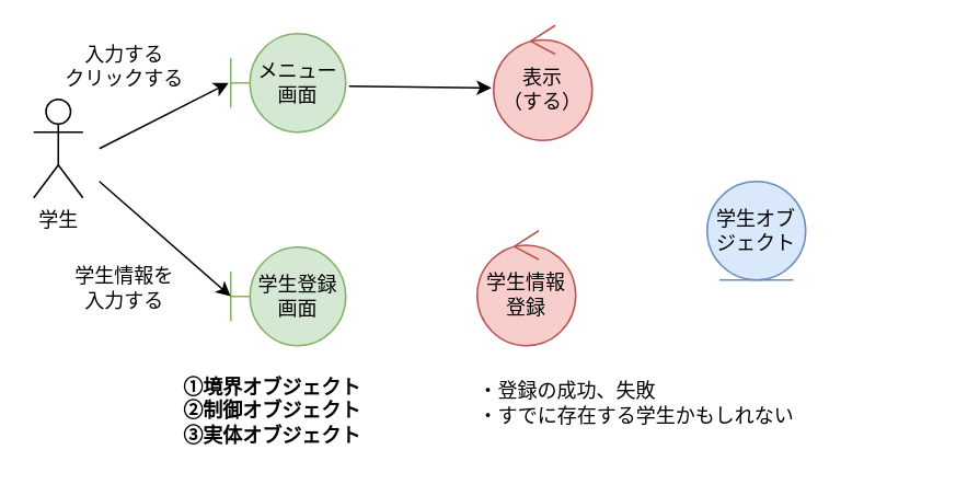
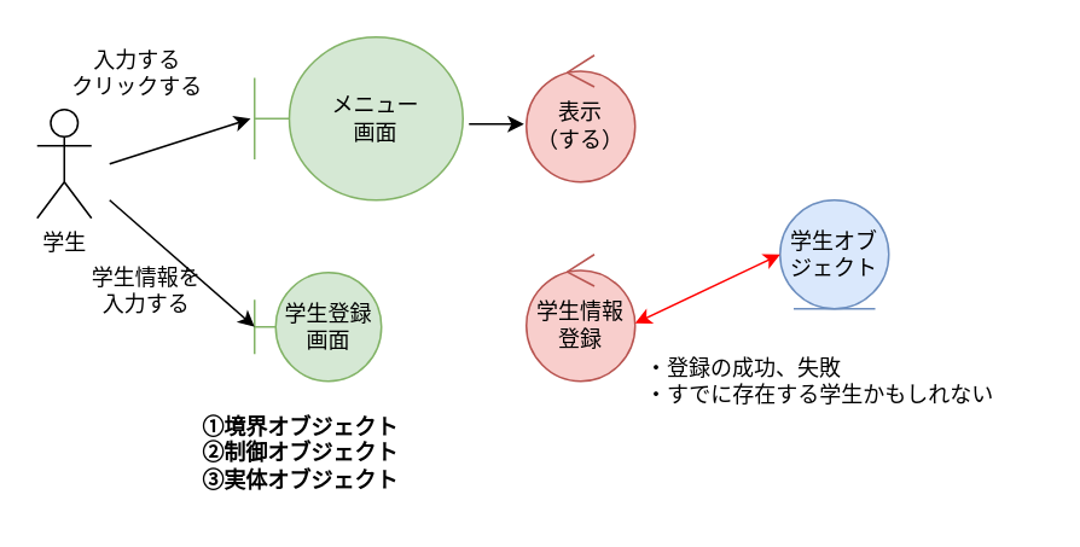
- <mxCell id="3" value="メニュー&lt;div&gt;画面&lt;/div&gt;" style="shape=umlBoundary;whiteSpace=wrap;html=1;fillColor=#d5e8d4;strokeColor=#82b366;" vertex="1" parent="1"><mxGeometry x="140" y="20" width="70" height="60" as="geometry" /></mxCell>
+ <mxCell id="3" value="メニュー&lt;div&gt;画面&lt;/div&gt;" style="shape=umlBoundary;whiteSpace=wrap;html=1;fillColor=#d5e8d4;strokeColor=#82b366;" vertex="1" parent="1"><mxGeometry x="140" y="20" width="115" height="90" as="geometry" /></mxCell>
- <mxCell id="5" value="表示&lt;div&gt;（する）&lt;/div&gt;" style="ellipse;shape=umlControl;whiteSpace=wrap;html=1;fillColor=#f8cecc;strokeColor=#b85450;" vertex="1" parent="1"><mxGeometry x="300" y="15" width="60" height="70" as="geometry" /></mxCell>
+ <mxCell id="5" value="表示&lt;div&gt;（する）&lt;/div&gt;" style="ellipse;shape=umlControl;whiteSpace=wrap;html=1;fillColor=#f8cecc;strokeColor=#b85450;" vertex="1" parent="1"><mxGeometry x="290" y="30" width="60" height="70" as="geometry" /></mxCell>
+ <mxCell id="13" value="" style="endArrow=classic;startArrow=classic;html=1;rounded=0;entryX=0;entryY=0.5;entryDx=0;entryDy=0;exitX=1;exitY=0.543;exitDx=0;exitDy=0;exitPerimeter=0;fontColor=#000000;strokeColor=#FF0000;" edge="1" parent="1" source="6" target="7"><mxGeometry width="50" height="50" relative="1" as="geometry"><mxPoint x="310" y="240" as="sourcePoint" /><mxPoint x="360" y="190" as="targetPoint" /></mxGeometry></mxCell>
- <mxCell id="11" value="学生情報を&lt;div&gt;入力する&lt;/div&gt;" style="text;html=1;align=center;verticalAlign=middle;resizable=0;points=[];autosize=1;strokeColor=none;fillColor=none;" vertex="1" parent="1"><mxGeometry x="35" y="155" width="80" height="40" as="geometry" /></mxCell>
+ <mxCell id="11" value="学生情報を&lt;div&gt;入力する&lt;/div&gt;" style="text;html=1;align=center;verticalAlign=middle;resizable=0;points=[];autosize=1;strokeColor=none;fillColor=none;" vertex="1" parent="1"><mxGeometry x="40" y="140" width="80" height="40" as="geometry" /></mxCell>
- <mxCell id="14" value="・登録の成功、失敗&lt;div&gt;・すでに存在する学生かもしれない&lt;/div&gt;" style="text;html=1;align=left;verticalAlign=middle;resizable=0;points=[];autosize=1;strokeColor=none;fillColor=none;" vertex="1" parent="1"><mxGeometry x="289" y="225" width="220" height="40" as="geometry" /></mxCell>
+ <mxCell id="14" value="・登録の成功、失敗&lt;div&gt;・すでに存在する学生かもしれない&lt;/div&gt;" style="text;html=1;align=left;verticalAlign=middle;resizable=0;points=[];autosize=1;strokeColor=none;fillColor=none;" vertex="1" parent="1"><mxGeometry x="354" y="190" width="220" height="40" as="geometry" /></mxCell>
